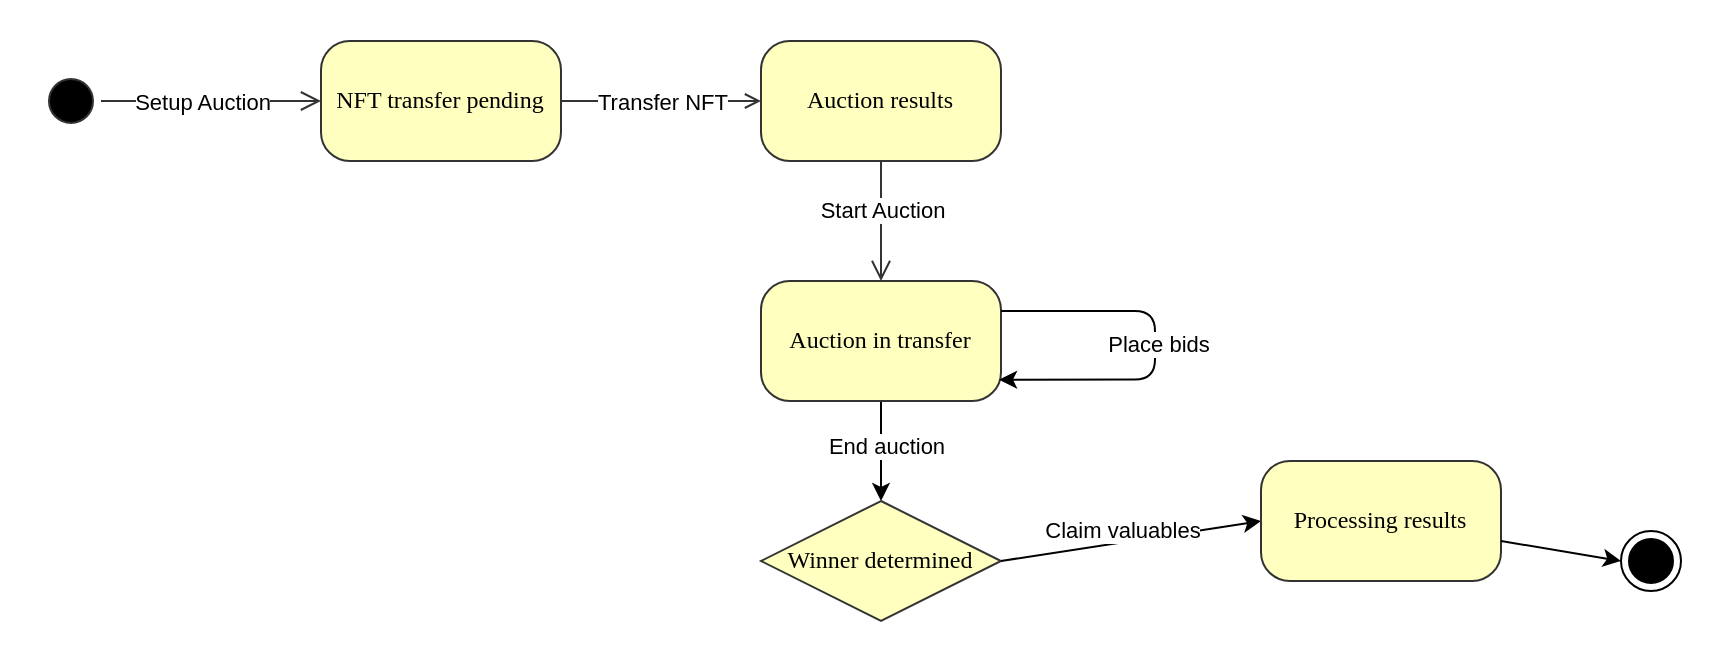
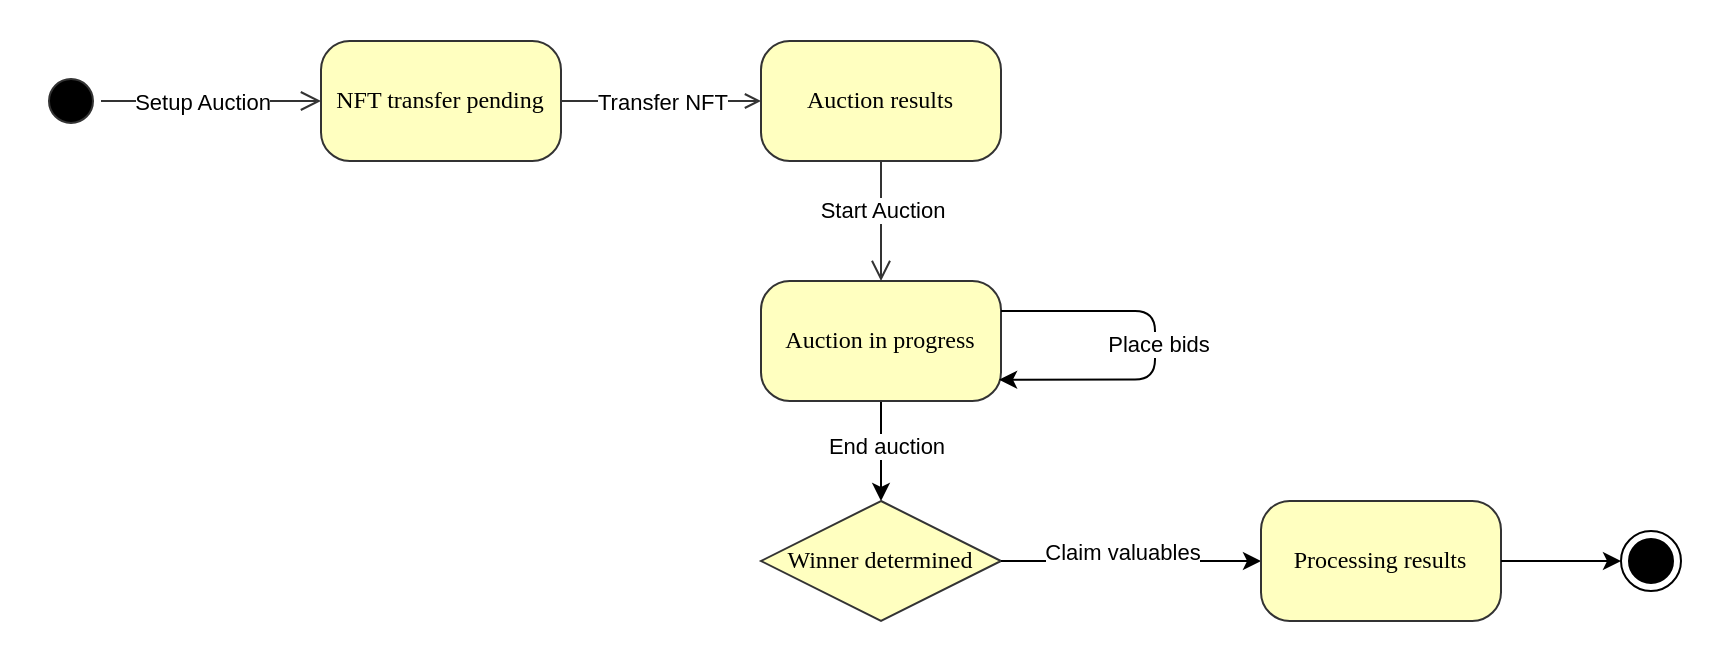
- <mxCell id="5" value="Auction in transfer" style="rounded=1;whiteSpace=wrap;html=1;arcSize=24;fillColor=#ffffc0;strokeColor=#333333;shadow=0;comic=0;labelBackgroundColor=none;fontFamily=Verdana;fontSize=12;fontColor=#000000;align=center;" parent="1" vertex="1"><mxGeometry x="380" y="140" width="120" height="60" as="geometry" /></mxCell>
+ <mxCell id="5" value="Auction in progress" style="rounded=1;whiteSpace=wrap;html=1;arcSize=24;fillColor=#ffffc0;strokeColor=#333333;shadow=0;comic=0;labelBackgroundColor=none;fontFamily=Verdana;fontSize=12;fontColor=#000000;align=center;" parent="1" vertex="1"><mxGeometry x="380" y="140" width="120" height="60" as="geometry" /></mxCell>
- <mxCell id="19" value="Processing results" style="rounded=1;whiteSpace=wrap;html=1;arcSize=24;fillColor=#ffffc0;strokeColor=#333333;shadow=0;comic=0;labelBackgroundColor=none;fontFamily=Verdana;fontSize=12;fontColor=#000000;align=center;" vertex="1" parent="1"><mxGeometry x="630" y="230" width="120" height="60" as="geometry" /></mxCell>
+ <mxCell id="19" value="Processing results" style="rounded=1;whiteSpace=wrap;html=1;arcSize=24;fillColor=#ffffc0;strokeColor=#333333;shadow=0;comic=0;labelBackgroundColor=none;fontFamily=Verdana;fontSize=12;fontColor=#000000;align=center;" vertex="1" parent="1"><mxGeometry x="630" y="250" width="120" height="60" as="geometry" /></mxCell>
